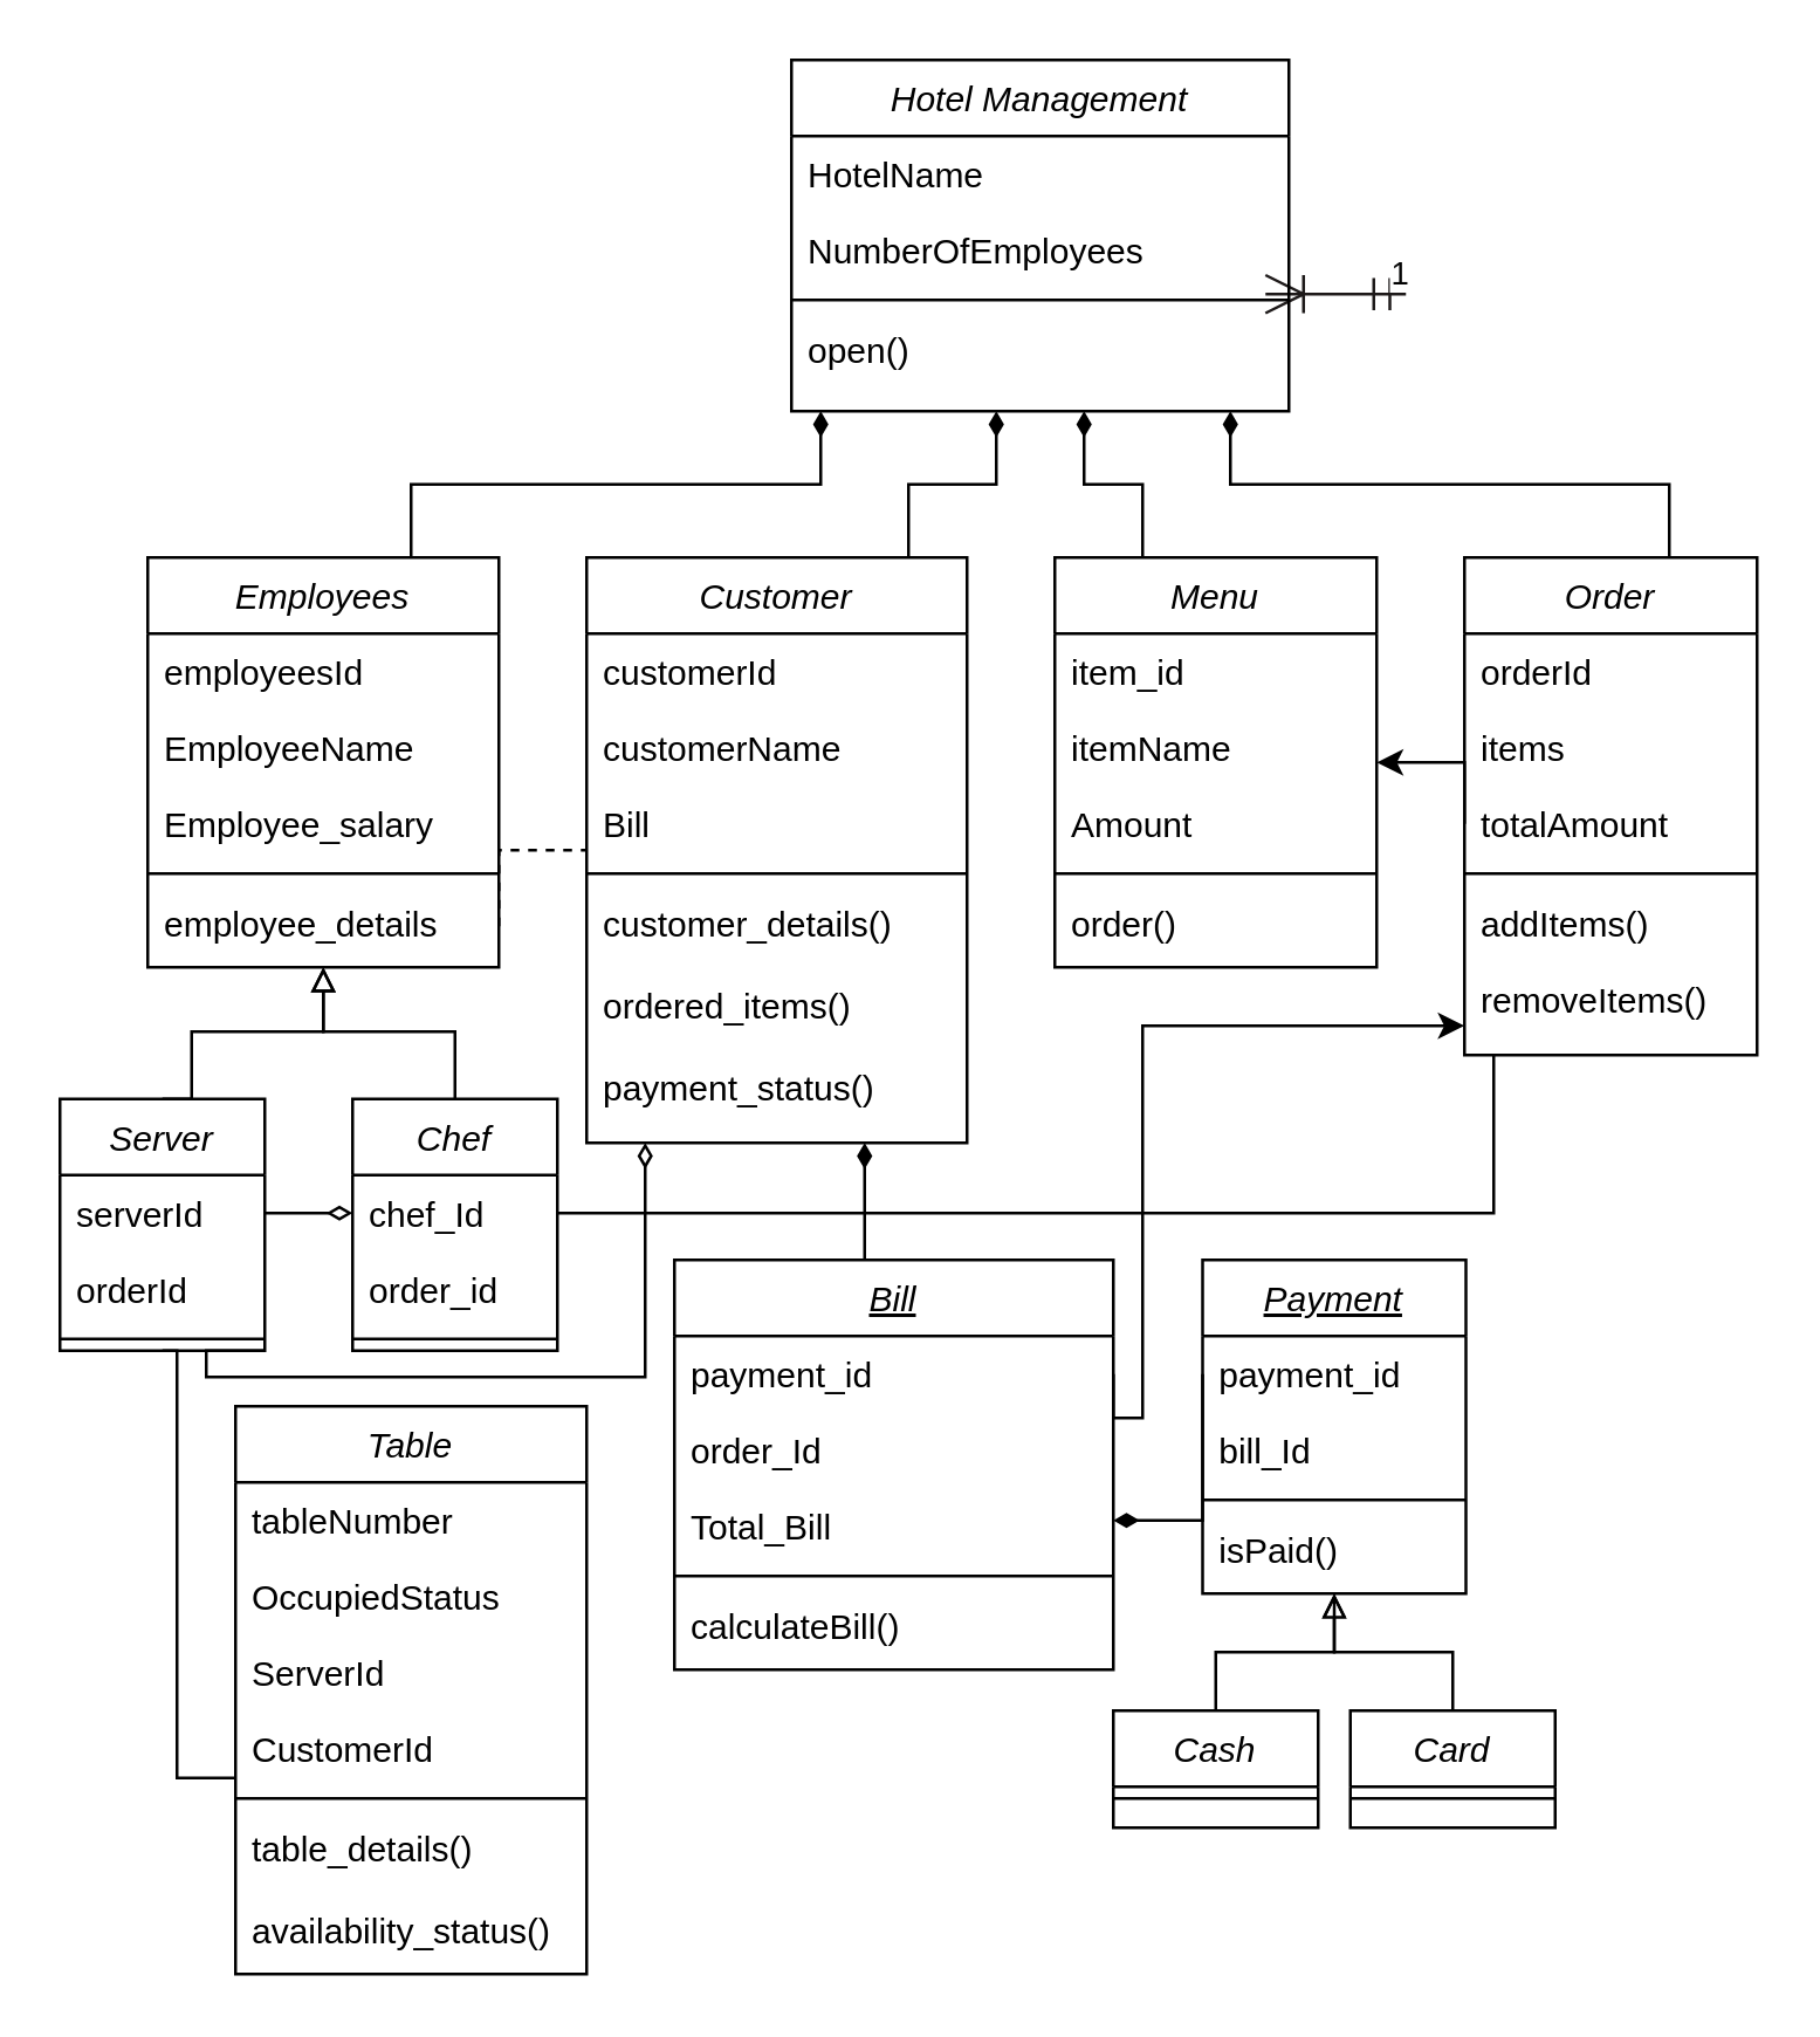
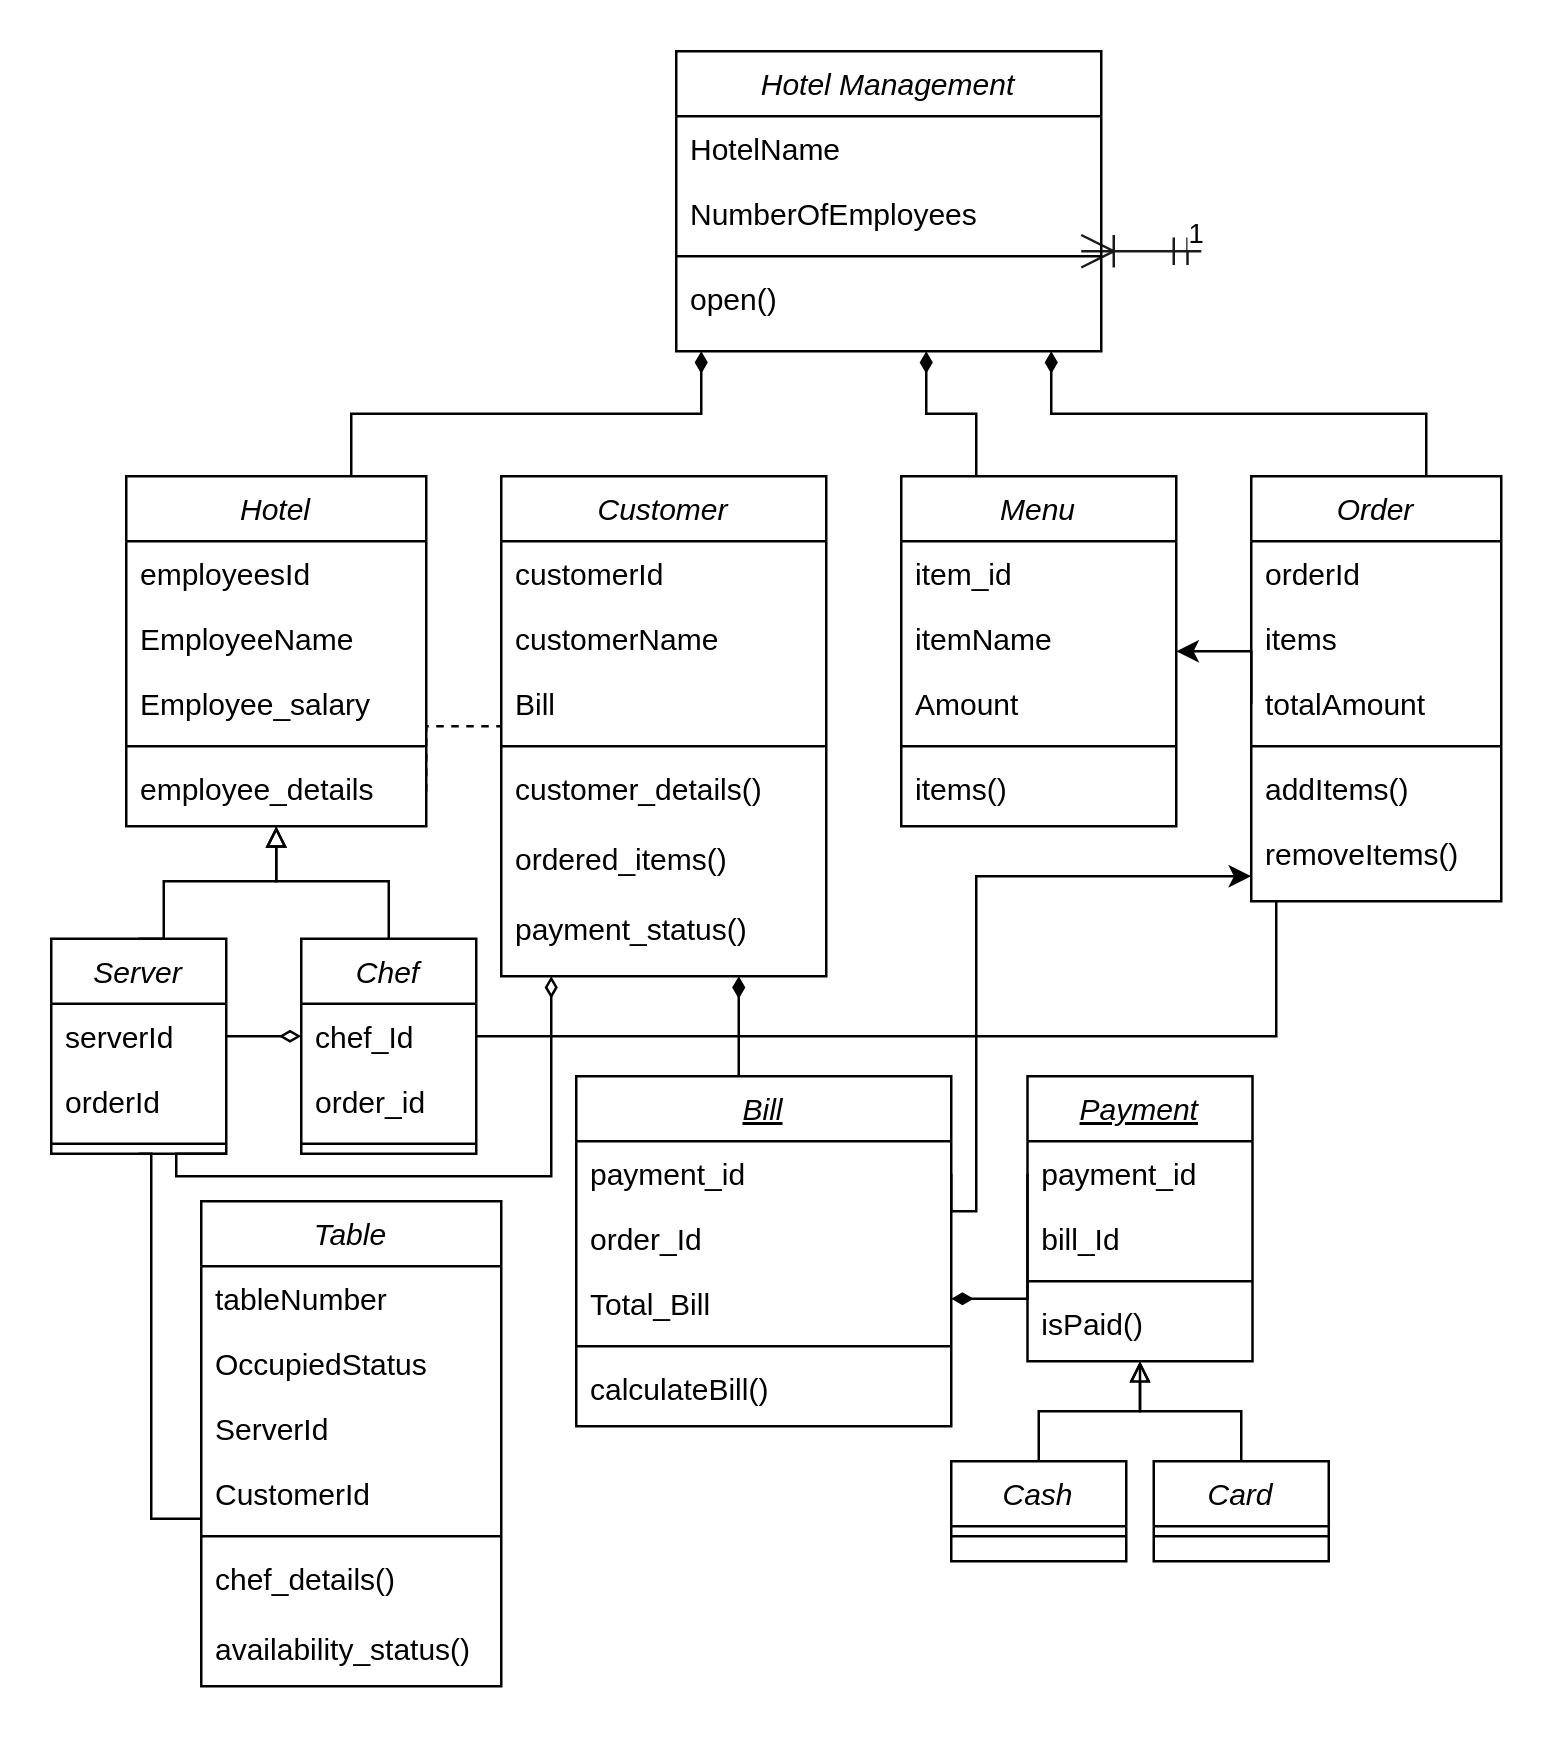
- <mxCell id="16" style="edgeStyle=orthogonalEdgeStyle;rounded=0;orthogonalLoop=1;jettySize=auto;html=1;exitX=0.5;exitY=0;exitDx=0;exitDy=0;endArrow=diamondThin;endFill=1;" parent="1" source="17" target="4" edge="1"><mxGeometry relative="1" as="geometry"><Array as="points"><mxPoint x="310" y="190" /><mxPoint x="310" y="165" /><mxPoint x="340" y="165" /></Array></mxGeometry></mxCell>
- <mxCell id="10" value="Employees" style="swimlane;fontStyle=2;align=center;verticalAlign=top;childLayout=stackLayout;horizontal=1;startSize=26;horizontalStack=0;resizeParent=1;resizeLast=0;collapsible=1;marginBottom=0;rounded=0;shadow=0;strokeWidth=1;" parent="1" vertex="1"><mxGeometry x="50" y="190" width="120" height="140" as="geometry"><mxRectangle x="230" y="140" width="160" height="26" as="alternateBounds" /></mxGeometry></mxCell>
+ <mxCell id="10" value="Hotel" style="swimlane;fontStyle=2;align=center;verticalAlign=top;childLayout=stackLayout;horizontal=1;startSize=26;horizontalStack=0;resizeParent=1;resizeLast=0;collapsible=1;marginBottom=0;rounded=0;shadow=0;strokeWidth=1;" parent="1" vertex="1"><mxGeometry x="50" y="190" width="120" height="140" as="geometry"><mxRectangle x="230" y="140" width="160" height="26" as="alternateBounds" /></mxGeometry></mxCell>
- <mxCell id="31" value="order()" style="text;align=left;verticalAlign=top;spacingLeft=4;spacingRight=4;overflow=hidden;rotatable=0;points=[[0,0.5],[1,0.5]];portConstraint=eastwest;" parent="26" vertex="1"><mxGeometry y="112" width="110" height="28" as="geometry" /></mxCell>
+ <mxCell id="31" value="items()" style="text;align=left;verticalAlign=top;spacingLeft=4;spacingRight=4;overflow=hidden;rotatable=0;points=[[0,0.5],[1,0.5]];portConstraint=eastwest;" parent="26" vertex="1"><mxGeometry y="112" width="110" height="28" as="geometry" /></mxCell>
- <mxCell id="58" value="table_details()" style="text;align=left;verticalAlign=top;spacingLeft=4;spacingRight=4;overflow=hidden;rotatable=0;points=[[0,0.5],[1,0.5]];portConstraint=eastwest;" parent="52" vertex="1"><mxGeometry y="138" width="120" height="28" as="geometry" /></mxCell>
+ <mxCell id="58" value="chef_details()" style="text;align=left;verticalAlign=top;spacingLeft=4;spacingRight=4;overflow=hidden;rotatable=0;points=[[0,0.5],[1,0.5]];portConstraint=eastwest;" parent="52" vertex="1"><mxGeometry y="138" width="120" height="28" as="geometry" /></mxCell>
